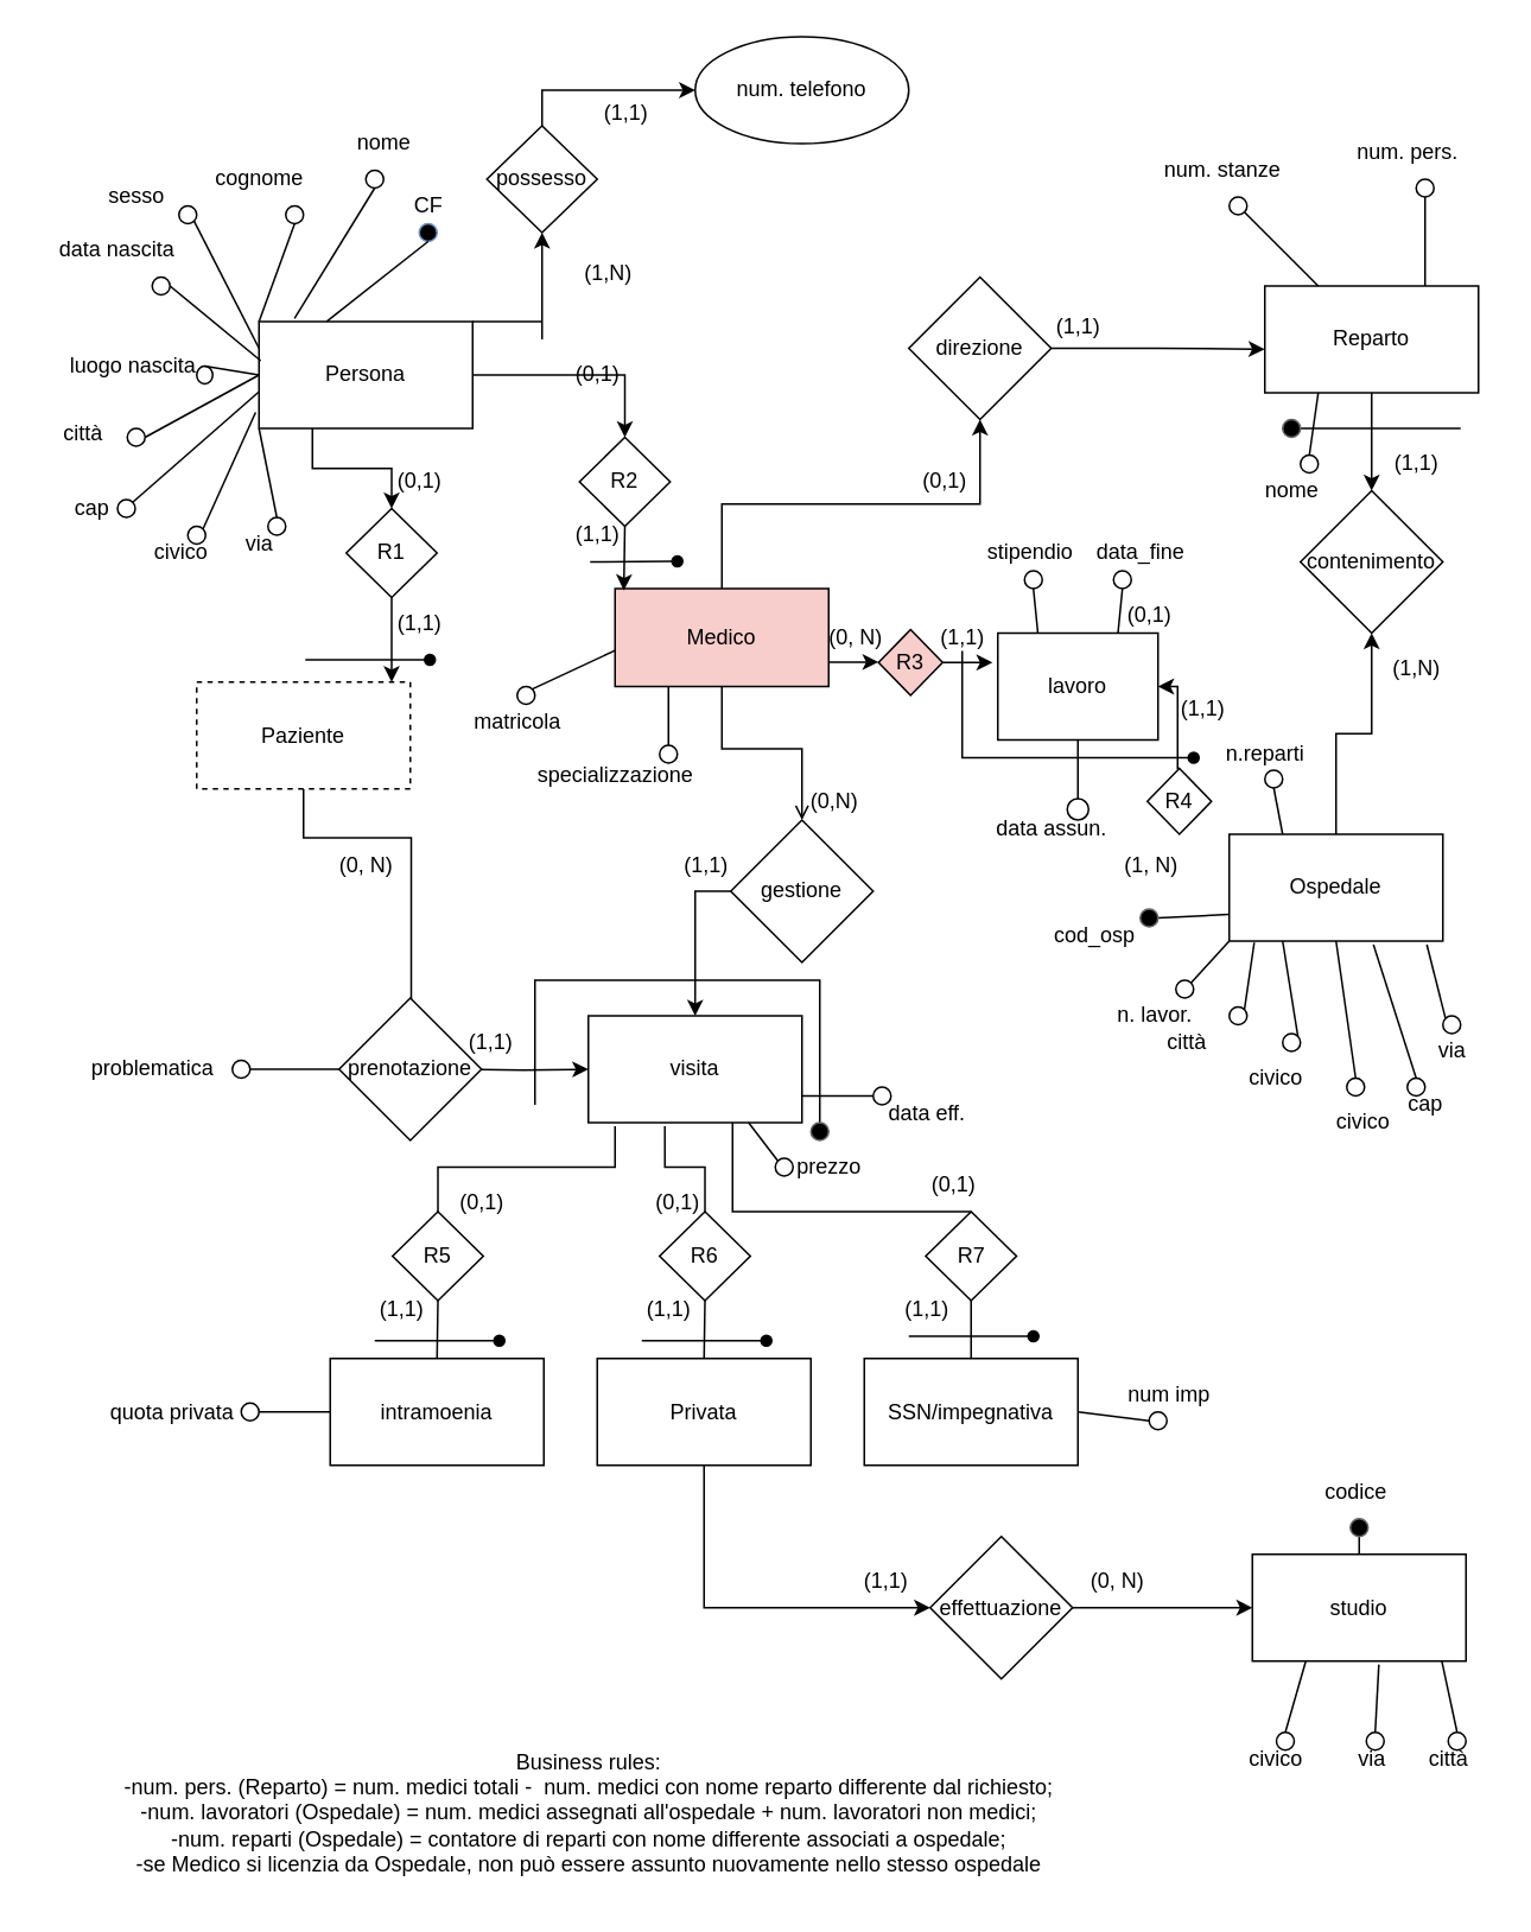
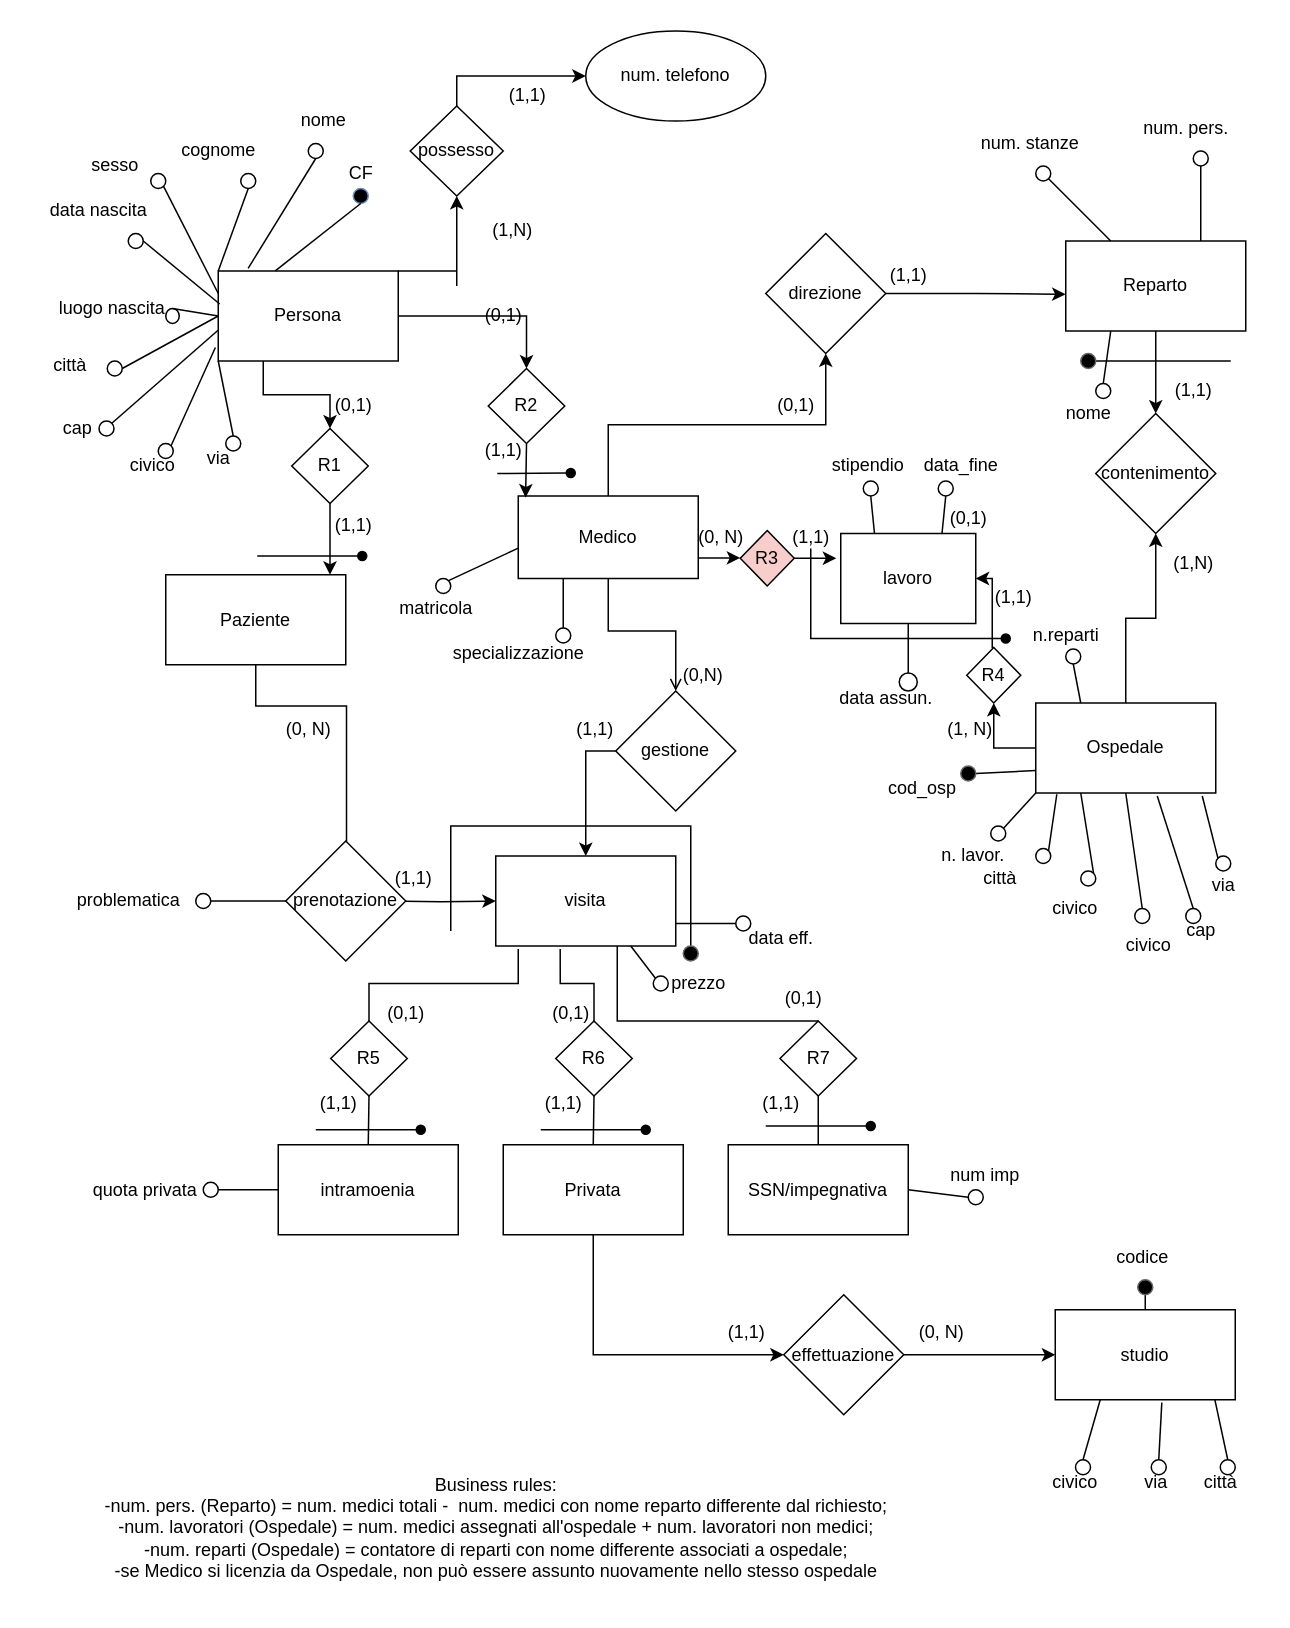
- <mxCell id="10" value="Medico" style="rounded=0;whiteSpace=wrap;html=1;fillColor=#f8cecc;" vertex="1" parent="1"><mxGeometry x="345" y="330" width="120" height="55" as="geometry" /></mxCell>
+ <mxCell id="10" value="Medico" style="rounded=0;whiteSpace=wrap;html=1;" vertex="1" parent="1"><mxGeometry x="345" y="330" width="120" height="55" as="geometry" /></mxCell>
- <mxCell id="7" value="Paziente" style="rounded=0;whiteSpace=wrap;html=1;dashed=1;" vertex="1" parent="1"><mxGeometry x="110" y="382.5" width="120" height="60" as="geometry" /></mxCell>
+ <mxCell id="7" value="Paziente" style="rounded=0;whiteSpace=wrap;html=1;" vertex="1" parent="1"><mxGeometry x="110" y="382.5" width="120" height="60" as="geometry" /></mxCell>
+ <mxCell id="18" style="edgeStyle=orthogonalEdgeStyle;rounded=0;orthogonalLoop=1;jettySize=auto;html=1;exitX=0;exitY=0.5;exitDx=0;exitDy=0;entryX=0.5;entryY=1;entryDx=0;entryDy=0;" edge="1" parent="1" source="19" target="172"><mxGeometry relative="1" as="geometry" /></mxCell>
